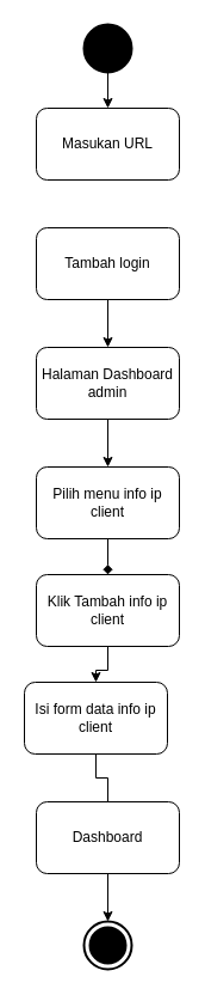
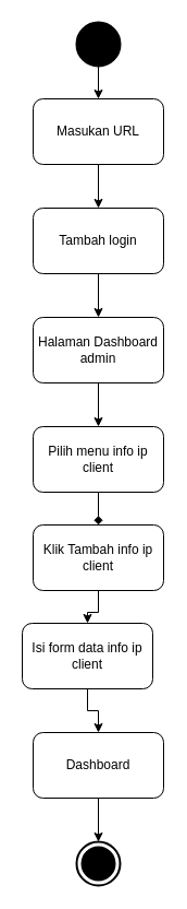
+ <mxCell id="4" value="" style="edgeStyle=orthogonalEdgeStyle;rounded=0;orthogonalLoop=1;jettySize=auto;html=1;" edge="1" parent="1" source="5" target="7"><mxGeometry relative="1" as="geometry" /></mxCell>
- <mxCell id="17" value="" style="edgeStyle=orthogonalEdgeStyle;rounded=0;orthogonalLoop=1;jettySize=auto;html=1;endArrow=none;" edge="1" parent="1" source="18" target="15"><mxGeometry relative="1" as="geometry" /></mxCell>
+ <mxCell id="17" value="" style="edgeStyle=orthogonalEdgeStyle;rounded=0;orthogonalLoop=1;jettySize=auto;html=1;" edge="1" parent="1" source="18" target="15"><mxGeometry relative="1" as="geometry" /></mxCell>
